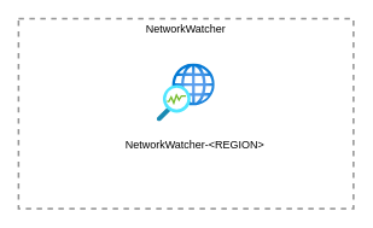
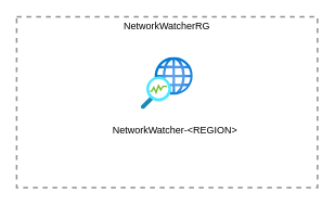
- <mxCell id="2" value="NetworkWatcher" style="fontStyle=0;verticalAlign=top;align=center;spacingTop=-2;fillColor=none;rounded=0;whiteSpace=wrap;html=1;strokeColor=#919191;strokeWidth=2;dashed=1;container=1;collapsible=0;expand=0;recursiveResize=0;" vertex="1" parent="1"><mxGeometry x="20" y="20" width="370" height="210" as="geometry" /></mxCell>
+ <mxCell id="2" value="NetworkWatcherRG" style="fontStyle=0;verticalAlign=top;align=center;spacingTop=-2;fillColor=none;rounded=0;whiteSpace=wrap;html=1;strokeColor=#919191;strokeWidth=2;dashed=1;container=1;collapsible=0;expand=0;recursiveResize=0;" vertex="1" parent="1"><mxGeometry x="20" y="20" width="370" height="210" as="geometry" /></mxCell>
